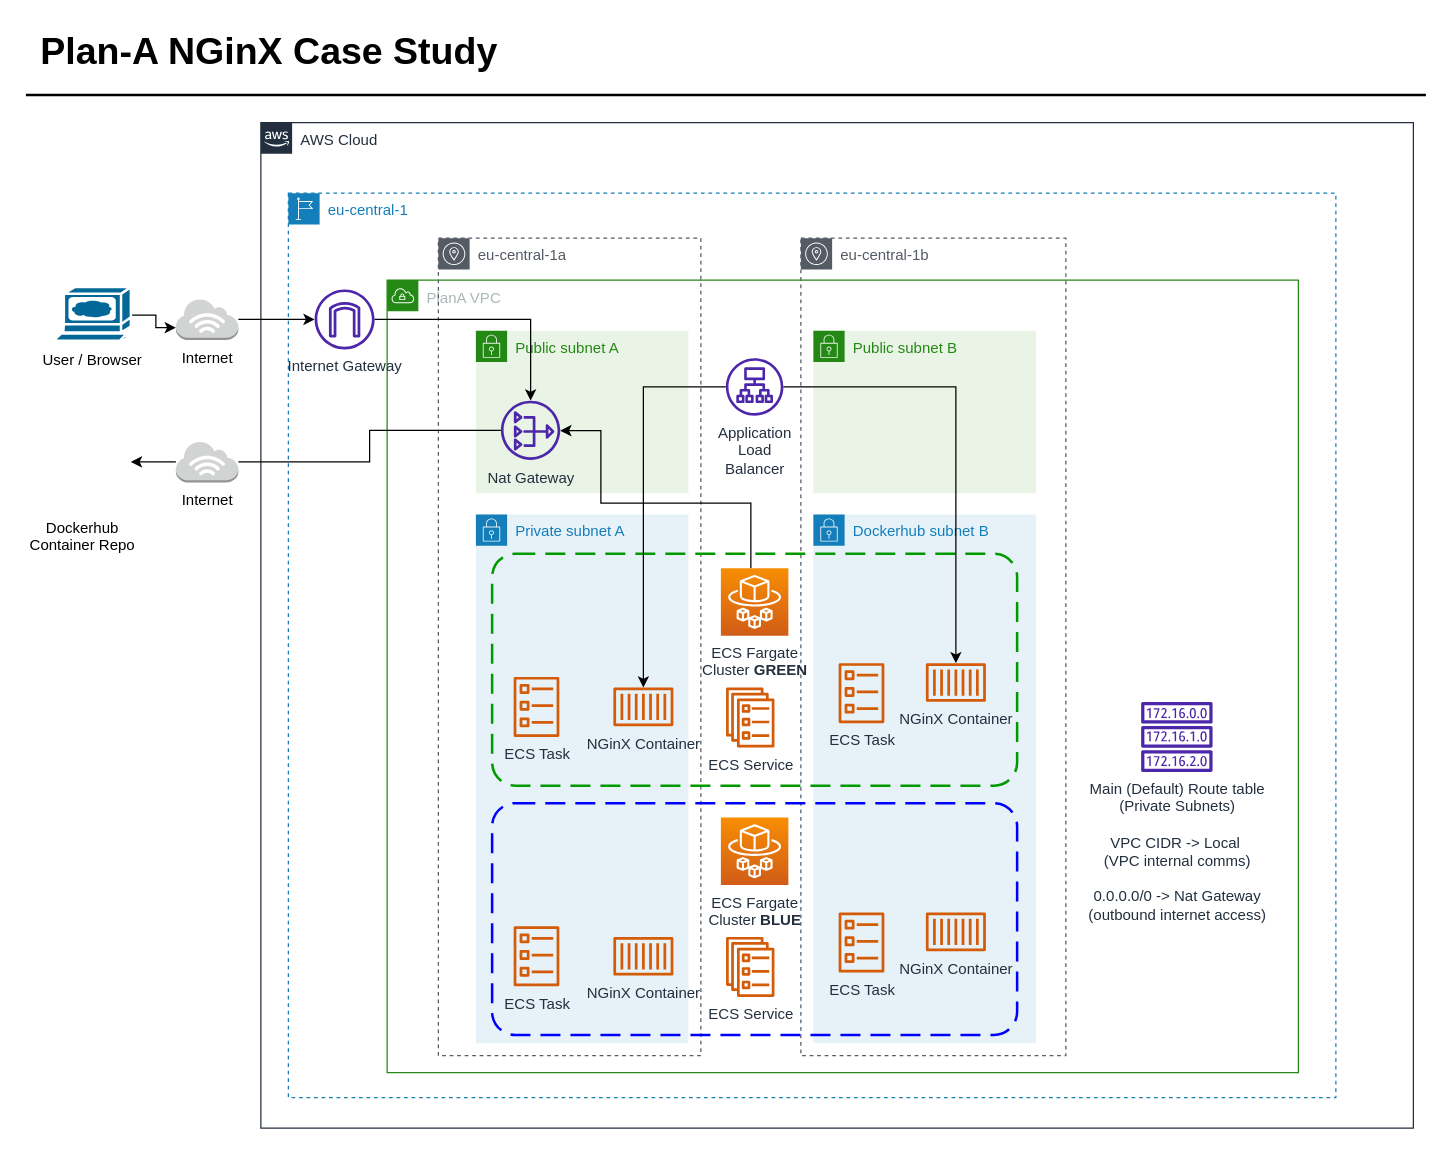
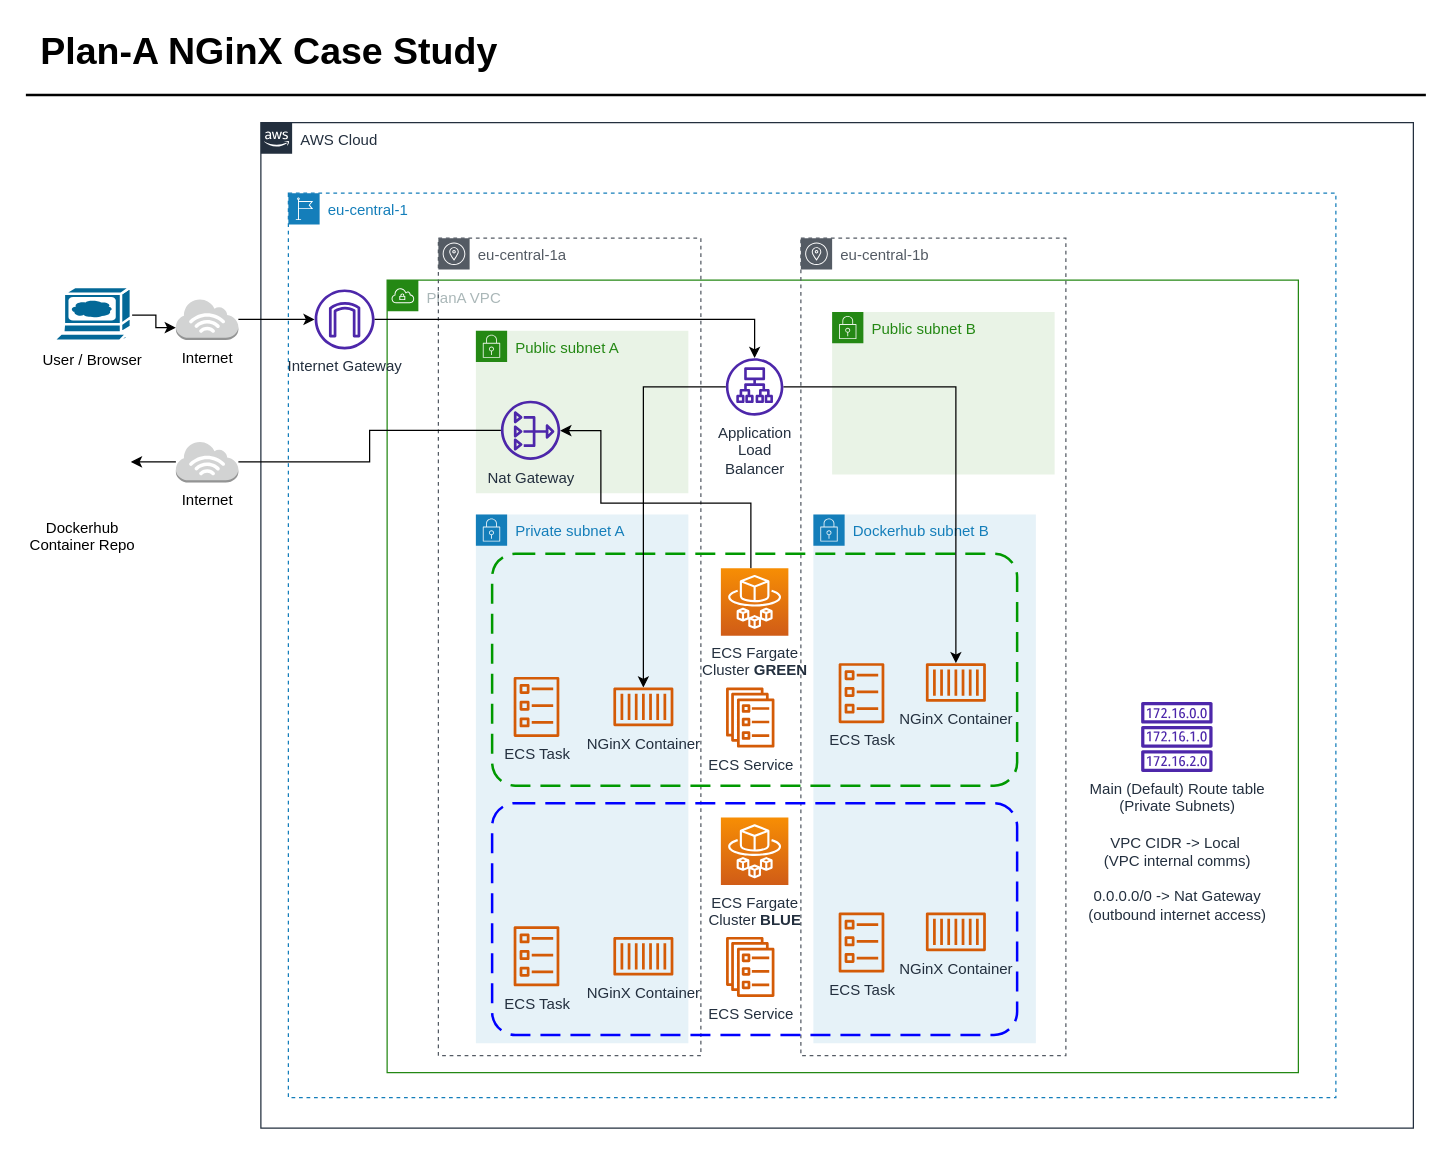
- <mxCell id="37" style="edgeStyle=orthogonalEdgeStyle;rounded=0;orthogonalLoop=1;jettySize=auto;html=1;" edge="1" parent="1" source="36" target="11"><mxGeometry relative="1" as="geometry" /></mxCell>
+ <mxCell id="37" style="edgeStyle=orthogonalEdgeStyle;rounded=0;orthogonalLoop=1;jettySize=auto;html=1;" edge="1" parent="1" source="36" target="15"><mxGeometry relative="1" as="geometry" /></mxCell>
- <mxCell id="12" value="Public subnet B" style="points=[[0,0],[0.25,0],[0.5,0],[0.75,0],[1,0],[1,0.25],[1,0.5],[1,0.75],[1,1],[0.75,1],[0.5,1],[0.25,1],[0,1],[0,0.75],[0,0.5],[0,0.25]];outlineConnect=0;gradientColor=none;html=1;whiteSpace=wrap;fontSize=12;fontStyle=0;container=1;pointerEvents=0;collapsible=0;recursiveResize=0;shape=mxgraph.aws4.group;grIcon=mxgraph.aws4.group_security_group;grStroke=0;strokeColor=#248814;fillColor=#E9F3E6;verticalAlign=top;align=left;spacingLeft=30;fontColor=#248814;dashed=0;" vertex="1" parent="4"><mxGeometry x="420" y="110" width="178" height="130" as="geometry" /></mxCell>
+ <mxCell id="12" value="Public subnet B" style="points=[[0,0],[0.25,0],[0.5,0],[0.75,0],[1,0],[1,0.25],[1,0.5],[1,0.75],[1,1],[0.75,1],[0.5,1],[0.25,1],[0,1],[0,0.75],[0,0.5],[0,0.25]];outlineConnect=0;gradientColor=none;html=1;whiteSpace=wrap;fontSize=12;fontStyle=0;container=1;pointerEvents=0;collapsible=0;recursiveResize=0;shape=mxgraph.aws4.group;grIcon=mxgraph.aws4.group_security_group;grStroke=0;strokeColor=#248814;fillColor=#E9F3E6;verticalAlign=top;align=left;spacingLeft=30;fontColor=#248814;dashed=0;" vertex="1" parent="4"><mxGeometry x="435" y="95" width="178" height="130" as="geometry" /></mxCell>
